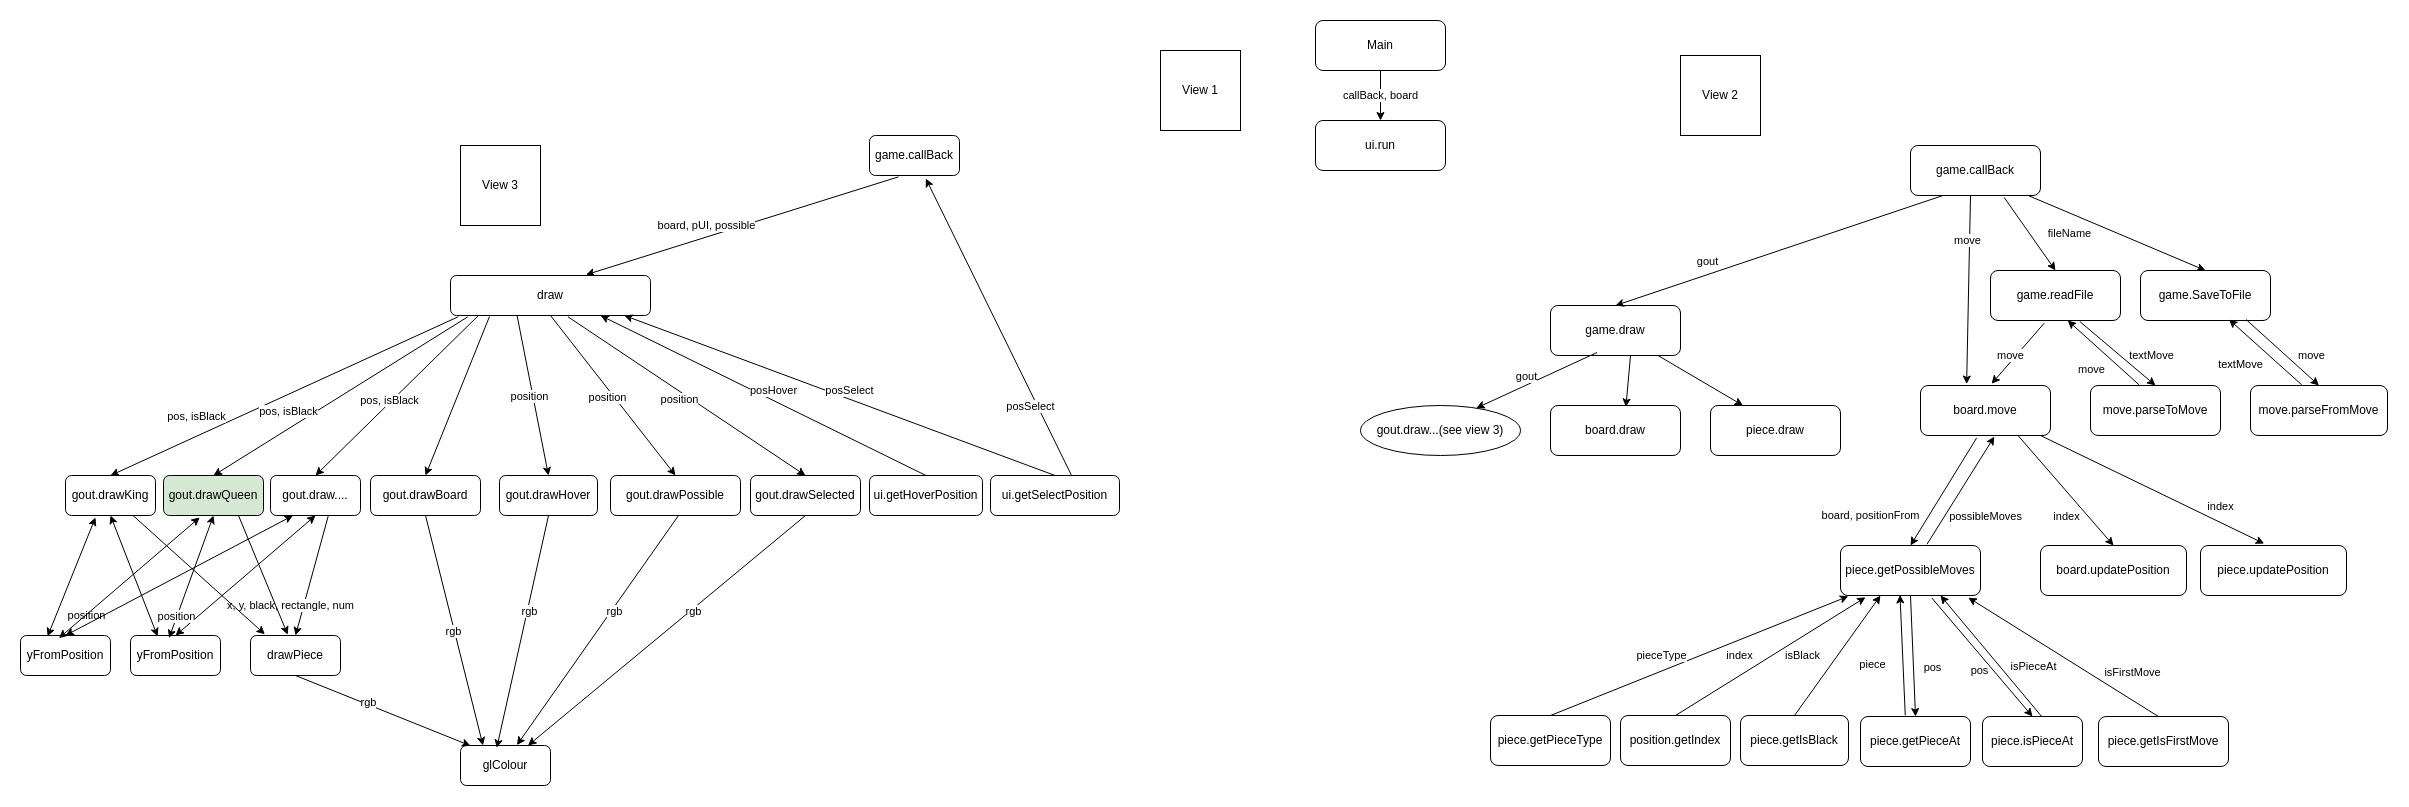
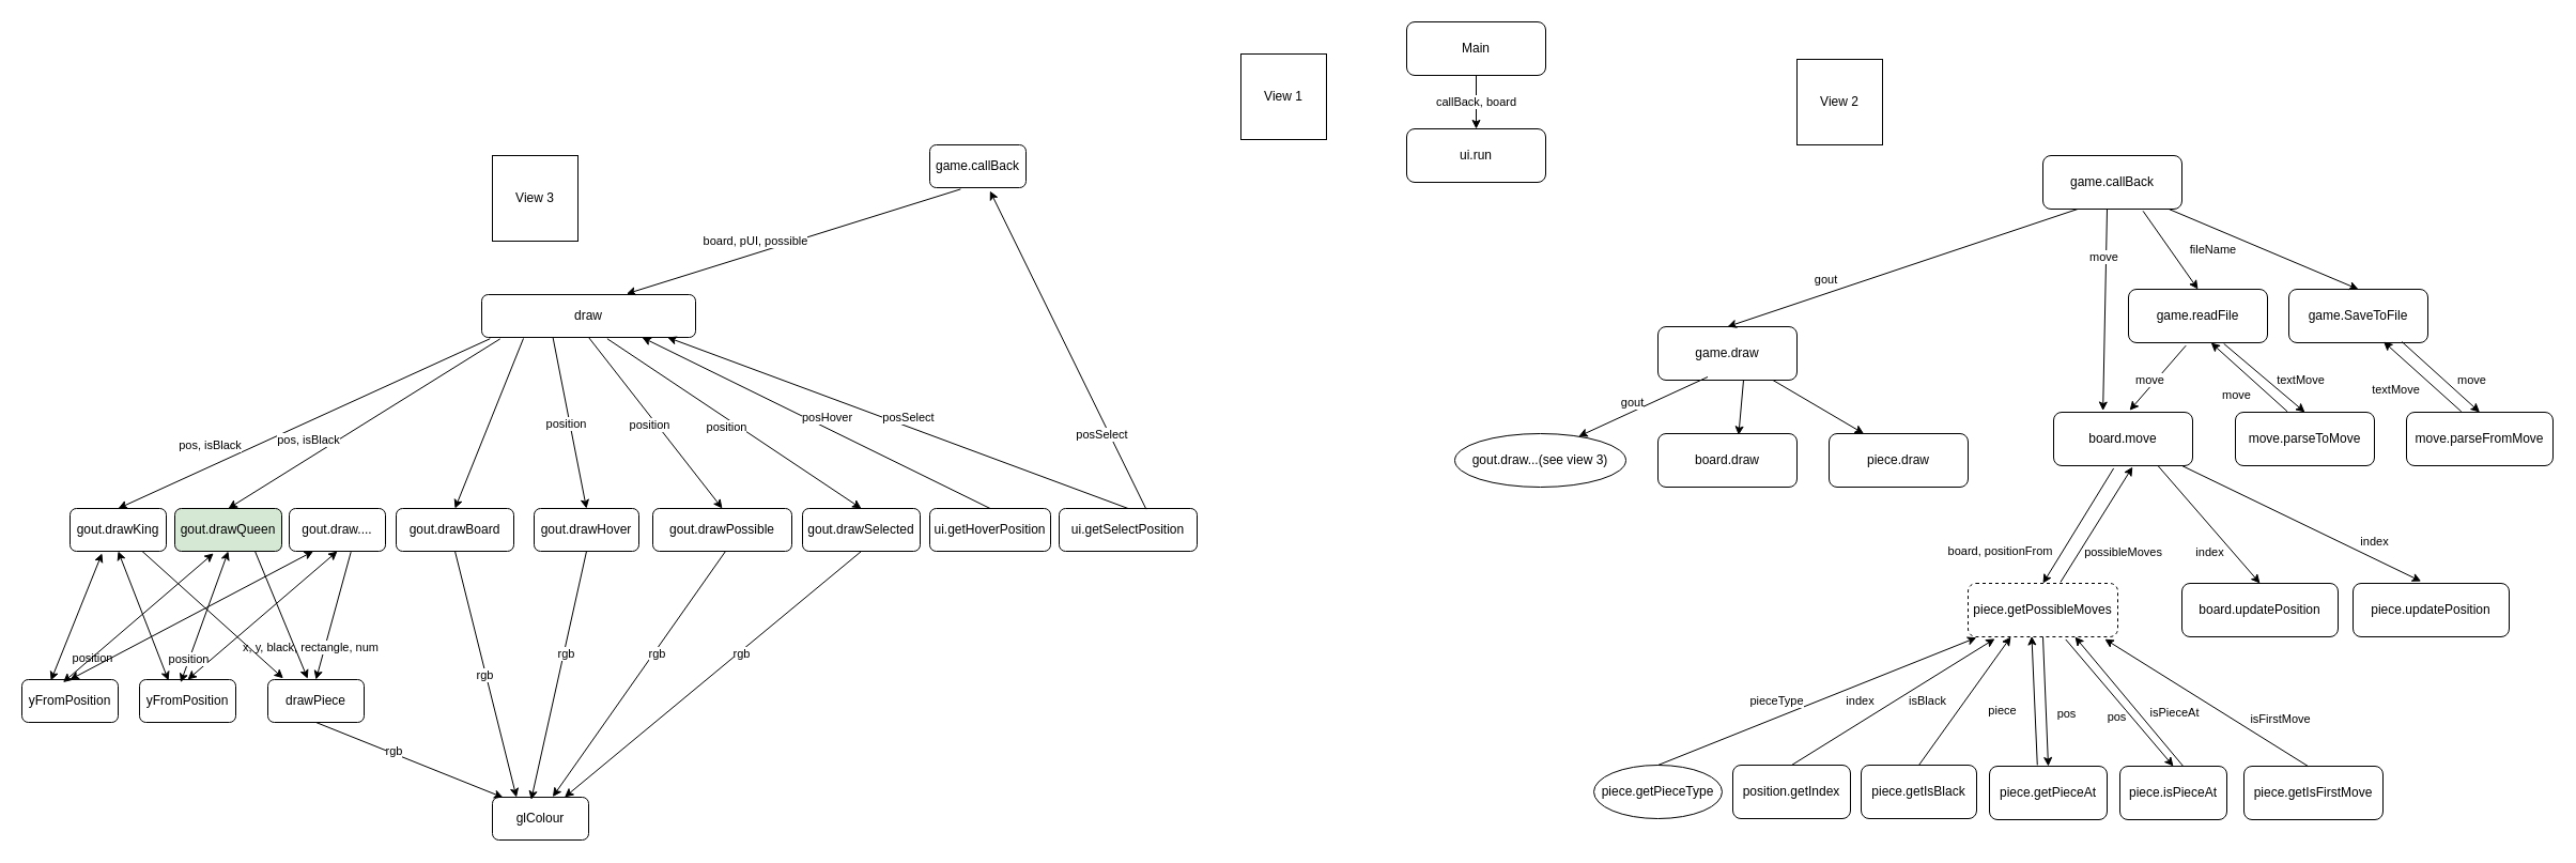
- <mxCell id="82" value="" style="endArrow=none;html=1;rounded=0;exitX=0.5;exitY=0;exitDx=0;exitDy=0;entryX=0.138;entryY=1.008;entryDx=0;entryDy=0;entryPerimeter=0;startArrow=classic;startFill=1;endFill=0;" edge="1" parent="1" source="79" target="50"><mxGeometry width="50" height="50" relative="1" as="geometry"><mxPoint x="225" y="485" as="sourcePoint" /><mxPoint x="587" y="378" as="targetPoint" /></mxGeometry></mxCell>
- <mxCell id="83" value="pos, isBlack" style="edgeLabel;html=1;align=center;verticalAlign=middle;resizable=0;points=[];" vertex="1" connectable="0" parent="82"><mxGeometry x="-0.05" y="-3" relative="1" as="geometry"><mxPoint x="-6" y="-2" as="offset" /></mxGeometry></mxCell>
- <mxCell id="12" value="piece.getPossibleMoves" style="rounded=1;whiteSpace=wrap;html=1;fontSize=12;glass=0;strokeWidth=1;shadow=0;" parent="1" vertex="1"><mxGeometry x="1840" y="545" width="140" height="50" as="geometry" /></mxCell>
+ <mxCell id="12" value="piece.getPossibleMoves" style="rounded=1;whiteSpace=wrap;html=1;fontSize=12;glass=0;strokeWidth=1;shadow=0;dashed=1;" parent="1" vertex="1"><mxGeometry x="1840" y="545" width="140" height="50" as="geometry" /></mxCell>
- <mxCell id="130" value="&lt;span style=&quot;text-align: left; text-wrap: nowrap;&quot;&gt;piece.getPieceType&lt;/span&gt;" style="rounded=1;whiteSpace=wrap;html=1;fontSize=12;glass=0;strokeWidth=1;shadow=0;" vertex="1" parent="1"><mxGeometry x="1490" y="715" width="120" height="50" as="geometry" /></mxCell>
+ <mxCell id="130" value="&lt;span style=&quot;text-align: left; text-wrap: nowrap;&quot;&gt;piece.getPieceType&lt;/span&gt;" style="ellipse;whiteSpace=wrap;html=1;fontSize=12;glass=0;strokeWidth=1;shadow=0;" vertex="1" parent="1"><mxGeometry x="1490" y="715" width="120" height="50" as="geometry" /></mxCell>
